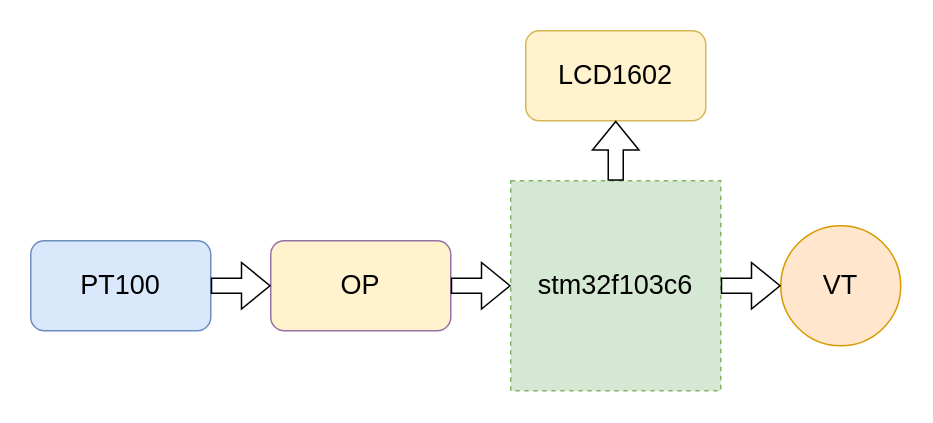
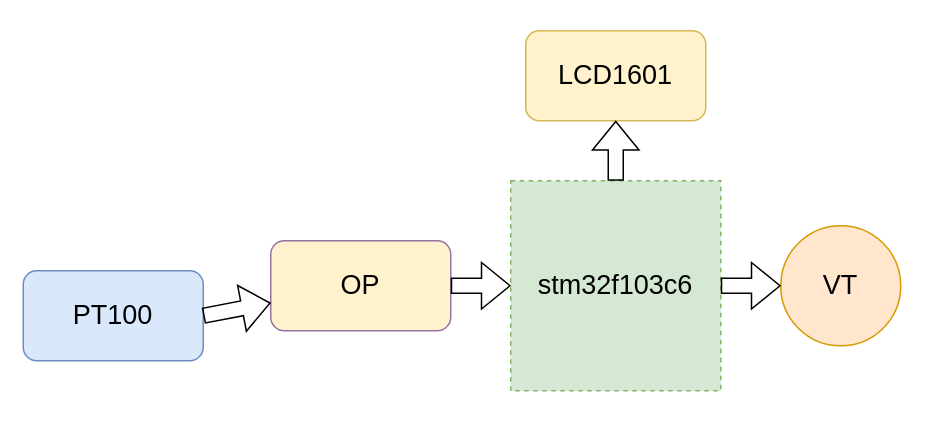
- <mxCell id="4" value="&lt;font style=&quot;font-size: 18px;&quot;&gt;LCD1602&lt;/font&gt;" style="rounded=1;whiteSpace=wrap;html=1;fillColor=#fff2cc;strokeColor=#d6b656;" vertex="1" parent="1"><mxGeometry x="350" y="20" width="120" height="60" as="geometry" /></mxCell>
+ <mxCell id="4" value="&lt;font style=&quot;font-size: 18px;&quot;&gt;LCD1601&lt;/font&gt;" style="rounded=1;whiteSpace=wrap;html=1;fillColor=#fff2cc;strokeColor=#d6b656;" vertex="1" parent="1"><mxGeometry x="350" y="20" width="120" height="60" as="geometry" /></mxCell>
- <mxCell id="3" value="&lt;font style=&quot;font-size: 18px;&quot;&gt;PT100&lt;/font&gt;" style="rounded=1;whiteSpace=wrap;html=1;fillColor=#dae8fc;strokeColor=#6c8ebf;" vertex="1" parent="1"><mxGeometry y="160" width="120" height="60" as="geometry" x="20" /></mxCell>
+ <mxCell id="3" value="&lt;font style=&quot;font-size: 18px;&quot;&gt;PT100&lt;/font&gt;" style="rounded=1;whiteSpace=wrap;html=1;fillColor=#dae8fc;strokeColor=#6c8ebf;" vertex="1" parent="1"><mxGeometry x="15" y="180" width="120" height="60" as="geometry" /></mxCell>
